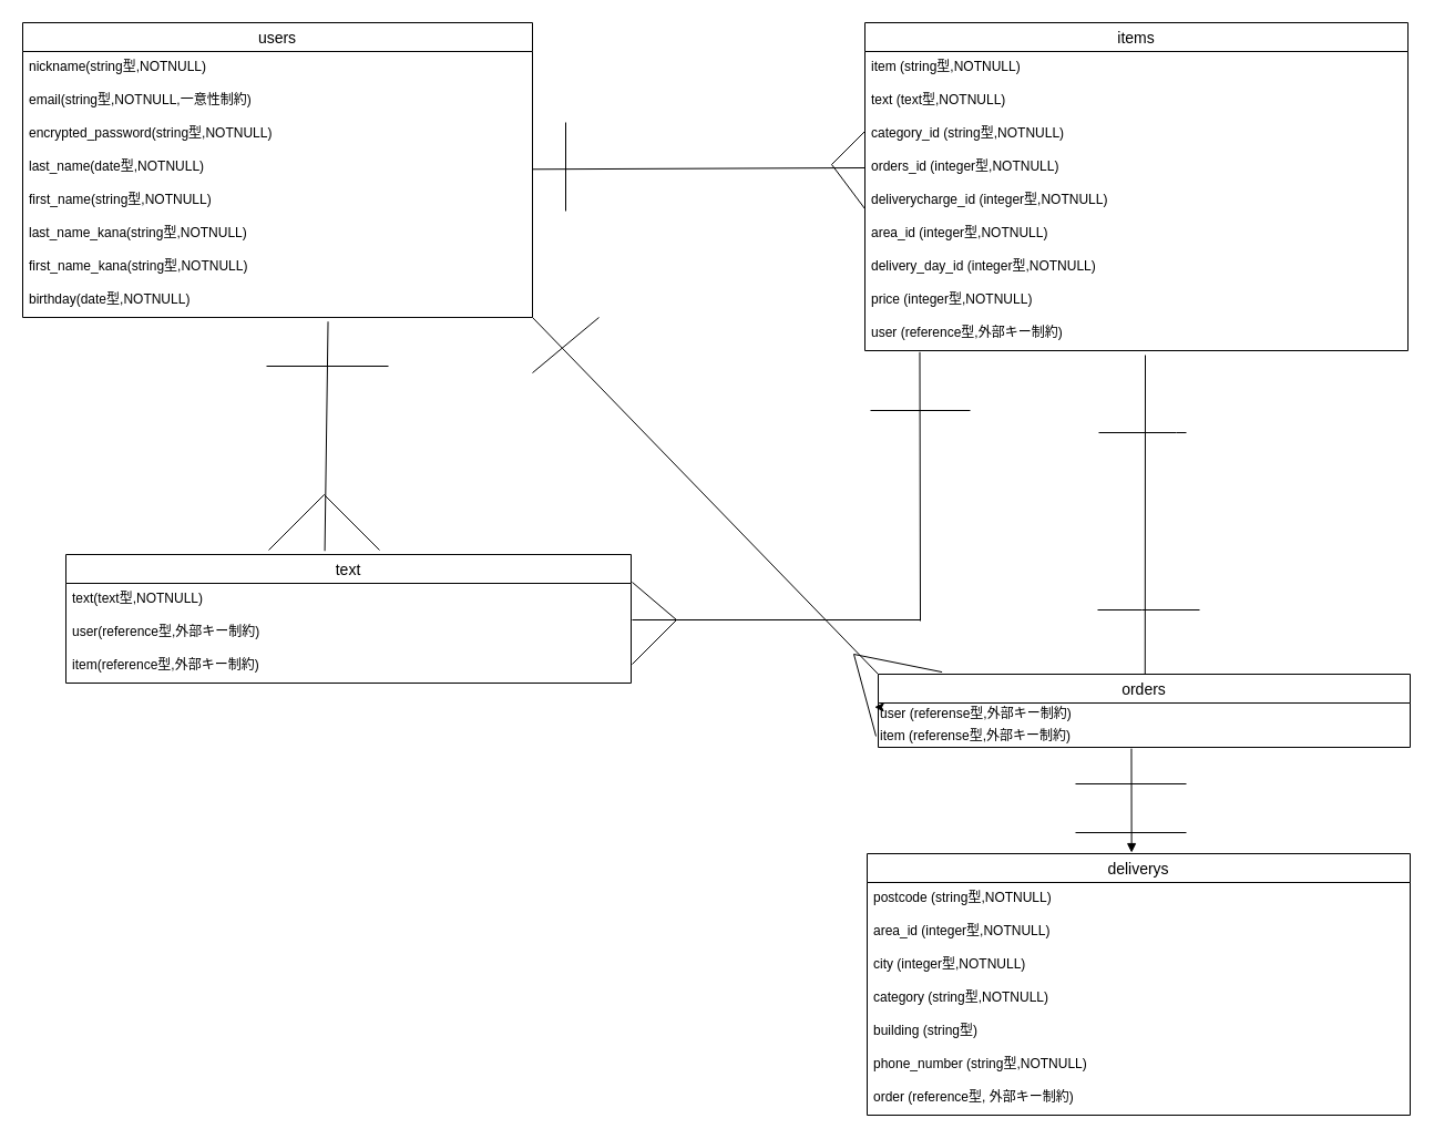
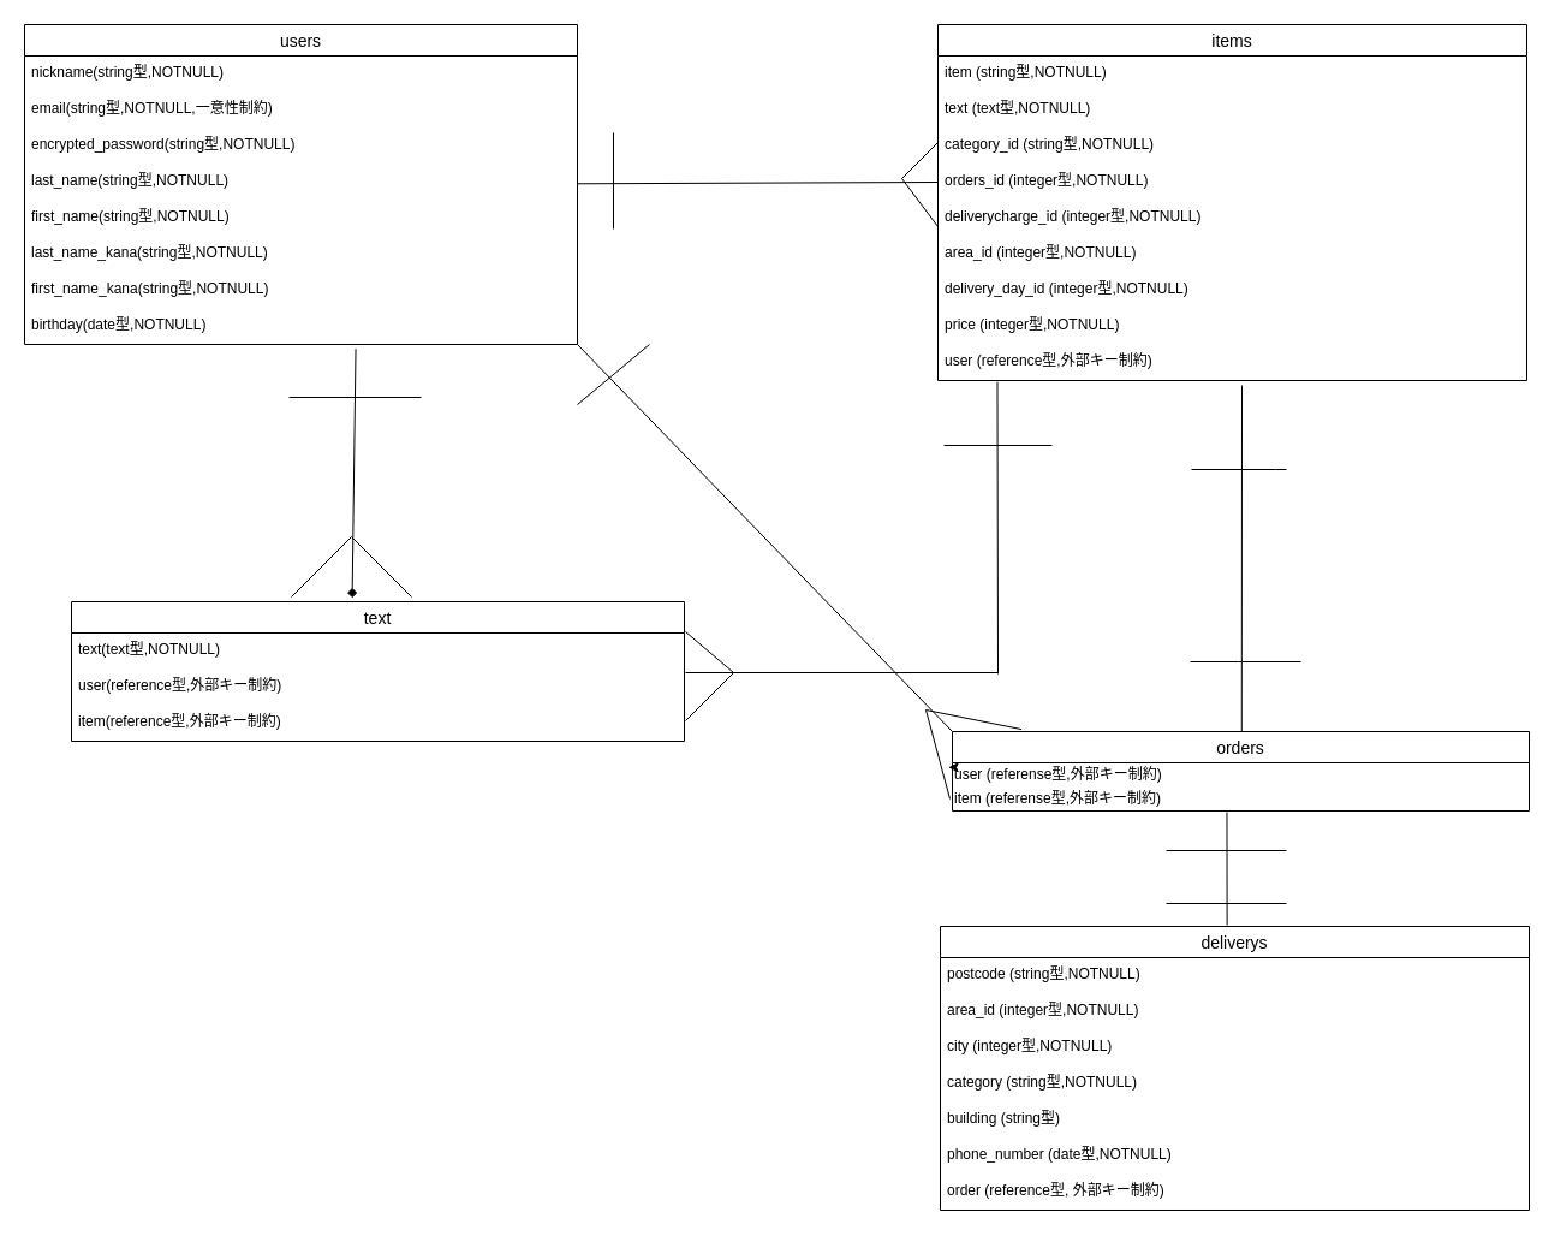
- <mxCell id="6" value="last_name(date型,NOTNULL)" style="text;strokeColor=none;fillColor=none;spacingLeft=4;spacingRight=4;overflow=hidden;rotatable=0;points=[[0,0.5],[1,0.5]];portConstraint=eastwest;fontSize=12;" parent="2" vertex="1"><mxGeometry y="116" width="460" height="30" as="geometry" /></mxCell>
+ <mxCell id="6" value="last_name(string型,NOTNULL)" style="text;strokeColor=none;fillColor=none;spacingLeft=4;spacingRight=4;overflow=hidden;rotatable=0;points=[[0,0.5],[1,0.5]];portConstraint=eastwest;fontSize=12;" parent="2" vertex="1"><mxGeometry y="116" width="460" height="30" as="geometry" /></mxCell>
- <mxCell id="35" value="" style="endArrow=none;html=1;rounded=0;exitX=0.599;exitY=1.125;exitDx=0;exitDy=0;exitPerimeter=0;entryX=0.458;entryY=-0.028;entryDx=0;entryDy=0;entryPerimeter=0;" parent="1" source="10" target="22" edge="1"><mxGeometry relative="1" as="geometry"><mxPoint x="300" y="310" as="sourcePoint" /><mxPoint x="296" y="490" as="targetPoint" /></mxGeometry></mxCell>
+ <mxCell id="35" value="" style="endArrow=diamond;html=1;rounded=0;exitX=0.599;exitY=1.125;exitDx=0;exitDy=0;exitPerimeter=0;entryX=0.458;entryY=-0.028;entryDx=0;entryDy=0;entryPerimeter=0;" parent="1" source="10" target="22" edge="1"><mxGeometry relative="1" as="geometry"><mxPoint x="300" y="310" as="sourcePoint" /><mxPoint x="296" y="490" as="targetPoint" /></mxGeometry></mxCell>
- <mxCell id="55" value="" style="endArrow=block;html=1;rounded=0;entryX=0.487;entryY=-0.004;entryDx=0;entryDy=0;entryPerimeter=0;exitX=0.476;exitY=1.056;exitDx=0;exitDy=0;exitPerimeter=0;" parent="1" target="26" edge="1" source="48"><mxGeometry relative="1" as="geometry"><mxPoint x="1021" y="680" as="sourcePoint" /><mxPoint x="1020" y="790" as="targetPoint" /></mxGeometry></mxCell>
+ <mxCell id="55" value="" style="endArrow=none;html=1;rounded=0;entryX=0.487;entryY=-0.004;entryDx=0;entryDy=0;entryPerimeter=0;exitX=0.476;exitY=1.056;exitDx=0;exitDy=0;exitPerimeter=0;" parent="1" target="26" edge="1" source="48"><mxGeometry relative="1" as="geometry"><mxPoint x="1021" y="680" as="sourcePoint" /><mxPoint x="1020" y="790" as="targetPoint" /></mxGeometry></mxCell>
- <mxCell id="32" value="phone_number (string型,NOTNULL)" style="text;strokeColor=none;fillColor=none;spacingLeft=4;spacingRight=4;overflow=hidden;rotatable=0;points=[[0,0.5],[1,0.5]];portConstraint=eastwest;fontSize=12;" parent="26" vertex="1"><mxGeometry y="176" width="490" height="30" as="geometry" /></mxCell>
+ <mxCell id="32" value="phone_number (date型,NOTNULL)" style="text;strokeColor=none;fillColor=none;spacingLeft=4;spacingRight=4;overflow=hidden;rotatable=0;points=[[0,0.5],[1,0.5]];portConstraint=eastwest;fontSize=12;" parent="26" vertex="1"><mxGeometry y="176" width="490" height="30" as="geometry" /></mxCell>
